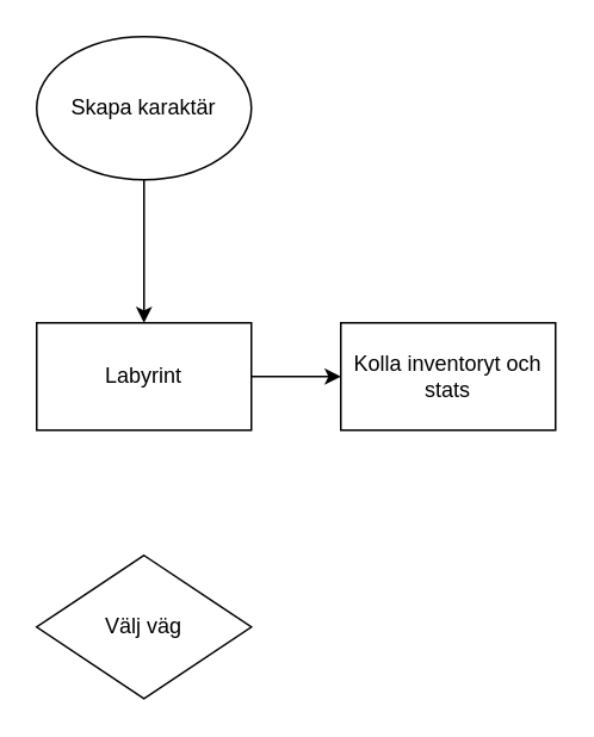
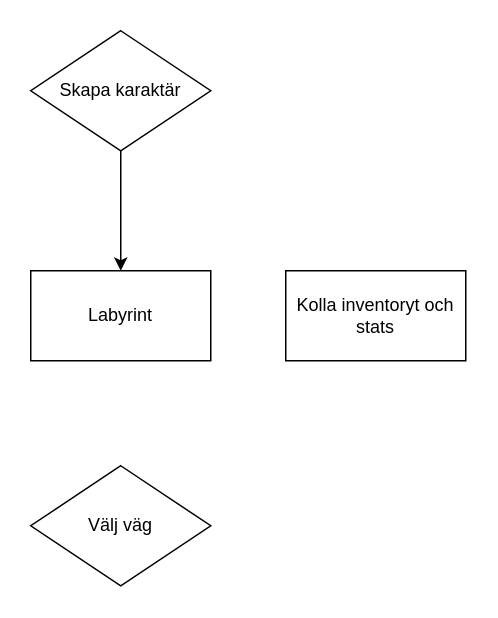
- <mxCell id="3" value="Skapa karaktär" style="ellipse;whiteSpace=wrap;html=1;" vertex="1" parent="1"><mxGeometry x="20" y="20" width="120" height="80" as="geometry" /></mxCell>
+ <mxCell id="3" value="Skapa karaktär" style="rhombus;whiteSpace=wrap;html=1;" vertex="1" parent="1"><mxGeometry x="20" y="20" width="120" height="80" as="geometry" /></mxCell>
- <mxCell id="4" style="edgeStyle=orthogonalEdgeStyle;rounded=0;orthogonalLoop=1;jettySize=auto;html=1;entryX=0;entryY=0.5;entryDx=0;entryDy=0;" edge="1" parent="1" source="5" target="7"><mxGeometry relative="1" as="geometry" /></mxCell>
